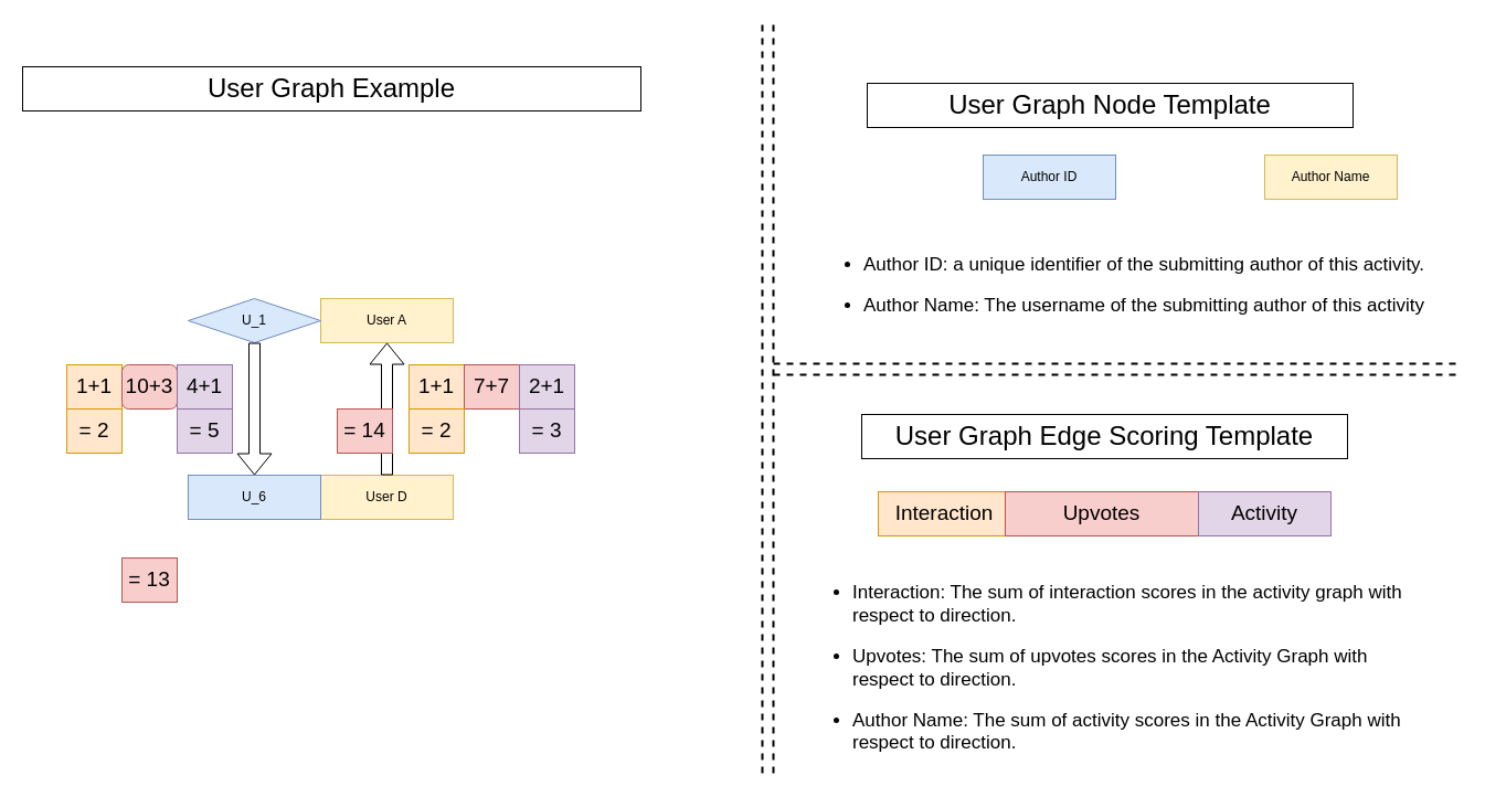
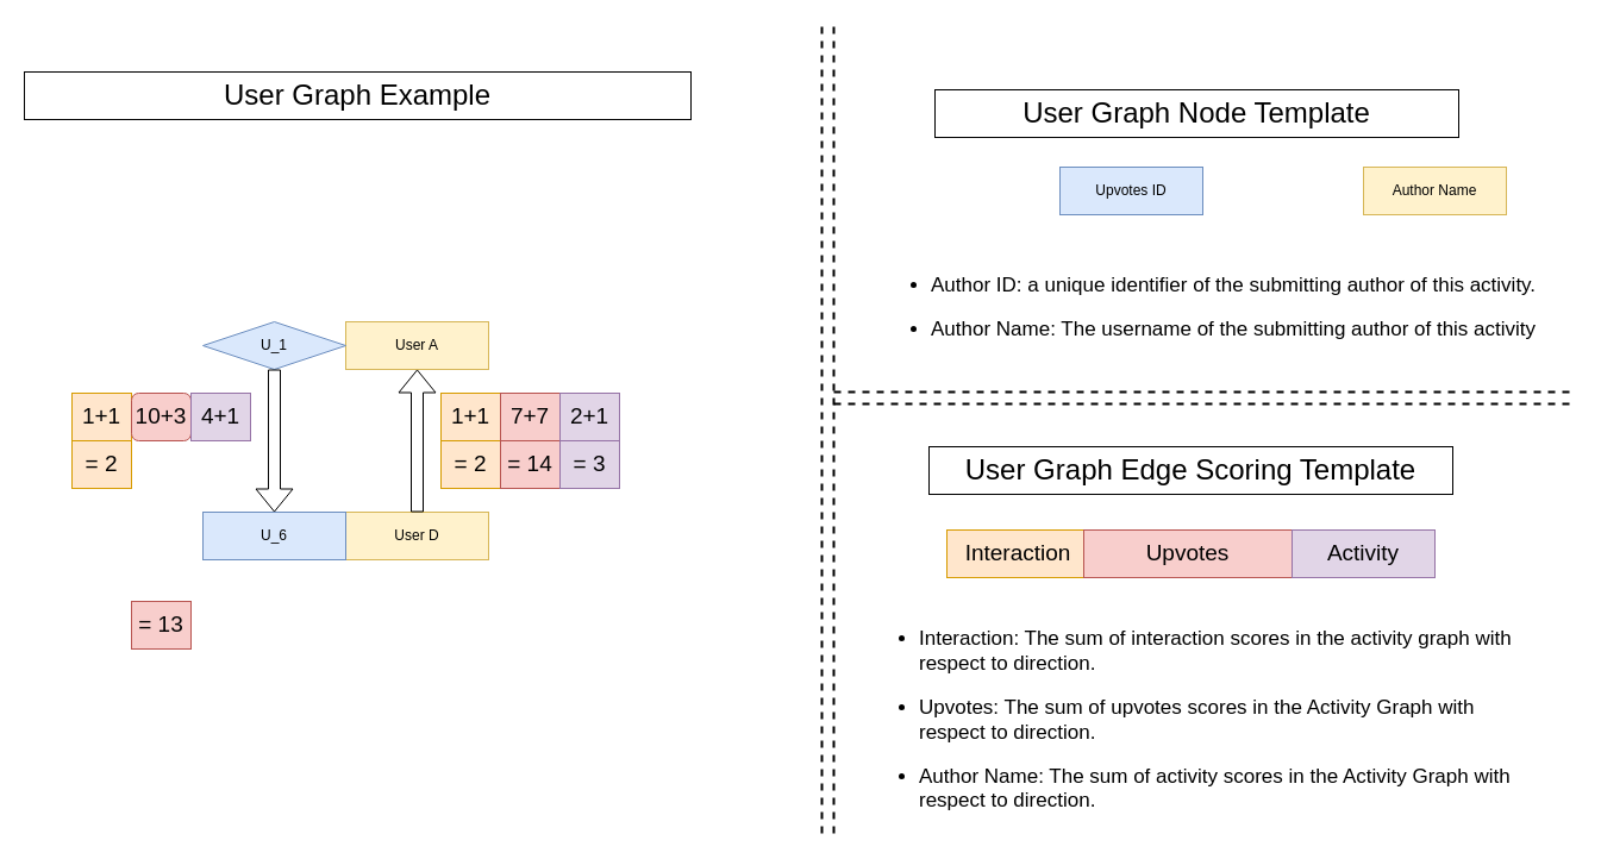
- <mxCell id="3" value="Author ID" style="rounded=0;whiteSpace=wrap;html=1;fillColor=#dae8fc;strokeColor=#6c8ebf;" vertex="1" parent="1"><mxGeometry x="890" y="140" width="120" height="40" as="geometry" /></mxCell>
+ <mxCell id="3" value="Upvotes ID" style="rounded=0;whiteSpace=wrap;html=1;fillColor=#dae8fc;strokeColor=#6c8ebf;" vertex="1" parent="1"><mxGeometry x="890" y="140" width="120" height="40" as="geometry" /></mxCell>
- <mxCell id="33" value="= 5" style="rounded=0;whiteSpace=wrap;html=1;fontSize=19;strokeColor=#9673a6;fillColor=#e1d5e7;" vertex="1" parent="1"><mxGeometry x="160" y="370" width="50" height="40" as="geometry" /></mxCell>
- <mxCell id="29" value="= 14" style="rounded=0;whiteSpace=wrap;html=1;fontSize=19;strokeColor=#b85450;fillColor=#f8cecc;" vertex="1" parent="1"><mxGeometry x="305" y="370" width="50" height="40" as="geometry" /></mxCell>
+ <mxCell id="29" value="= 14" style="rounded=0;whiteSpace=wrap;html=1;fontSize=19;strokeColor=#b85450;fillColor=#f8cecc;" vertex="1" parent="1"><mxGeometry x="420" y="370" width="50" height="40" as="geometry" /></mxCell>
